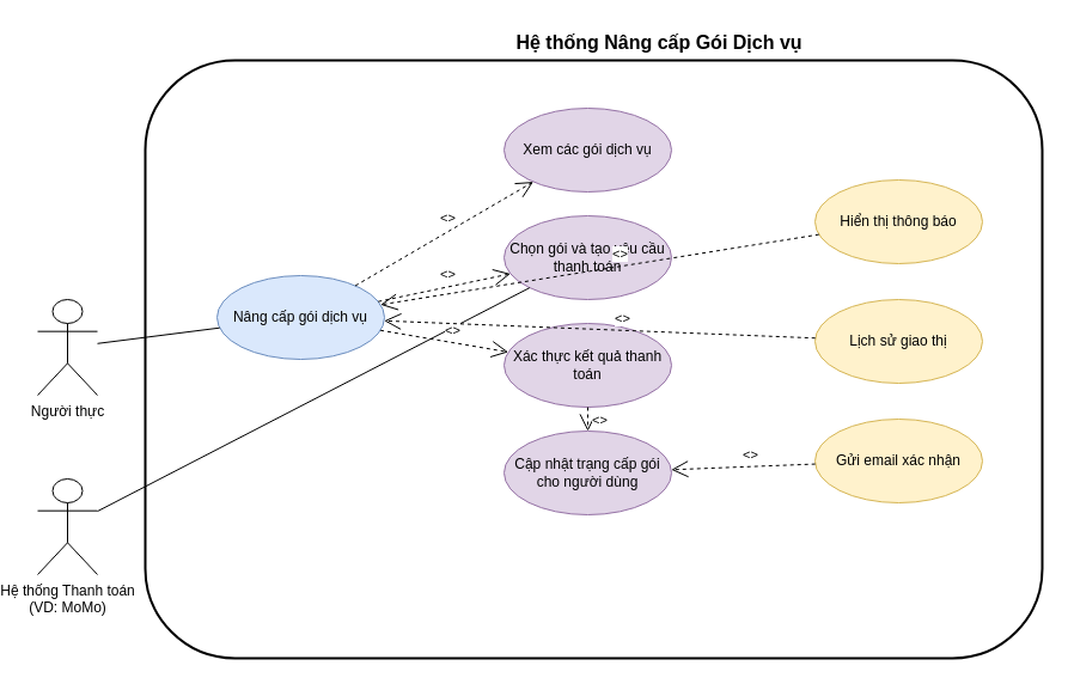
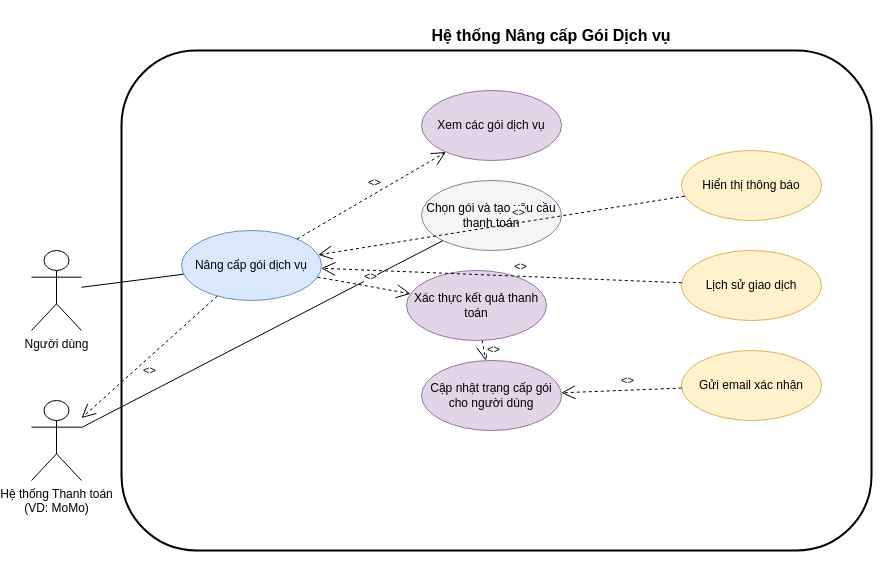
- <mxCell id="8" value="Chọn gói và tạo yêu cầu thanh toán" style="ellipse;whiteSpace=wrap;html=1;fillColor=#e1d5e7;strokeColor=#9673a6;" parent="1" vertex="1"><mxGeometry x="410" y="180" width="140" height="70" as="geometry" /></mxCell>
+ <mxCell id="8" value="Chọn gói và tạo yêu cầu thanh toán" style="ellipse;whiteSpace=wrap;html=1;fillColor=#f5f5f5;strokeColor=#9673a6;" parent="1" vertex="1"><mxGeometry x="410" y="180" width="140" height="70" as="geometry" /></mxCell>
- <mxCell id="17" value="&lt;&lt;include&gt;&gt;" style="endArrow=open;endSize=12;dashed=1;html=1;rounded=0;labelPosition=center;verticalLabelPosition=middle;align=center;verticalAlign=middle;" parent="1" source="6" target="8" edge="1"><mxGeometry x="0.1" y="10" width="100" height="100" relative="1" as="geometry"><mxPoint x="310" y="265" as="sourcePoint" /><mxPoint x="410" y="215" as="targetPoint" /><mxPoint as="offset" /></mxGeometry></mxCell>
+ <mxCell id="17" value="&lt;&lt;include&gt;&gt;" style="endArrow=open;endSize=12;dashed=1;html=1;rounded=0;labelPosition=center;verticalLabelPosition=middle;align=center;verticalAlign=middle;" parent="1" source="6" target="3" edge="1"><mxGeometry x="0.1" y="10" width="100" height="100" relative="1" as="geometry"><mxPoint x="310" y="265" as="sourcePoint" /><mxPoint x="410" y="215" as="targetPoint" /><mxPoint as="offset" /></mxGeometry></mxCell>
- <mxCell id="12" value="Lịch sử giao thị" style="ellipse;whiteSpace=wrap;html=1;fillColor=#fff2cc;strokeColor=#d6b656;" parent="1" vertex="1"><mxGeometry x="670" y="250" width="140" height="70" as="geometry" /></mxCell>
+ <mxCell id="12" value="Lịch sử giao dịch" style="ellipse;whiteSpace=wrap;html=1;fillColor=#fff2cc;strokeColor=#d6b656;" parent="1" vertex="1"><mxGeometry x="670" y="250" width="140" height="70" as="geometry" /></mxCell>
- <mxCell id="9" value="Xác thực kết quả thanh toán" style="ellipse;whiteSpace=wrap;html=1;fillColor=#e1d5e7;strokeColor=#9673a6;" parent="1" vertex="1"><mxGeometry x="410" y="270" width="140" height="70" as="geometry" /></mxCell>
+ <mxCell id="9" value="Xác thực kết quả thanh toán" style="ellipse;whiteSpace=wrap;html=1;fillColor=#e1d5e7;strokeColor=#9673a6;" parent="1" vertex="1"><mxGeometry x="395" y="270" width="140" height="70" as="geometry" /></mxCell>
- <mxCell id="2" value="Người thực" style="shape=umlActor;verticalLabelPosition=bottom;verticalAlign=top;html=1;outlineConnect=0;" parent="1" vertex="1"><mxGeometry x="20" y="250" width="50" height="80" as="geometry" /></mxCell>
+ <mxCell id="2" value="Người dùng" style="shape=umlActor;verticalLabelPosition=bottom;verticalAlign=top;html=1;outlineConnect=0;" parent="1" vertex="1"><mxGeometry x="20" y="250" width="50" height="80" as="geometry" /></mxCell>
